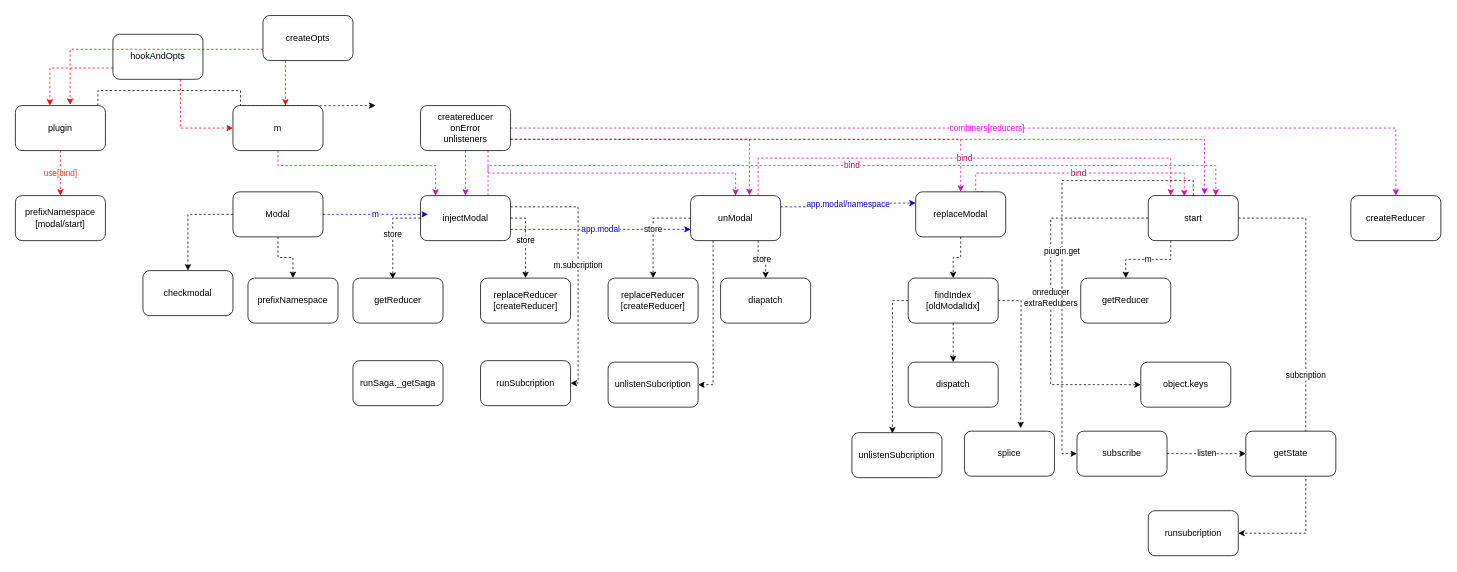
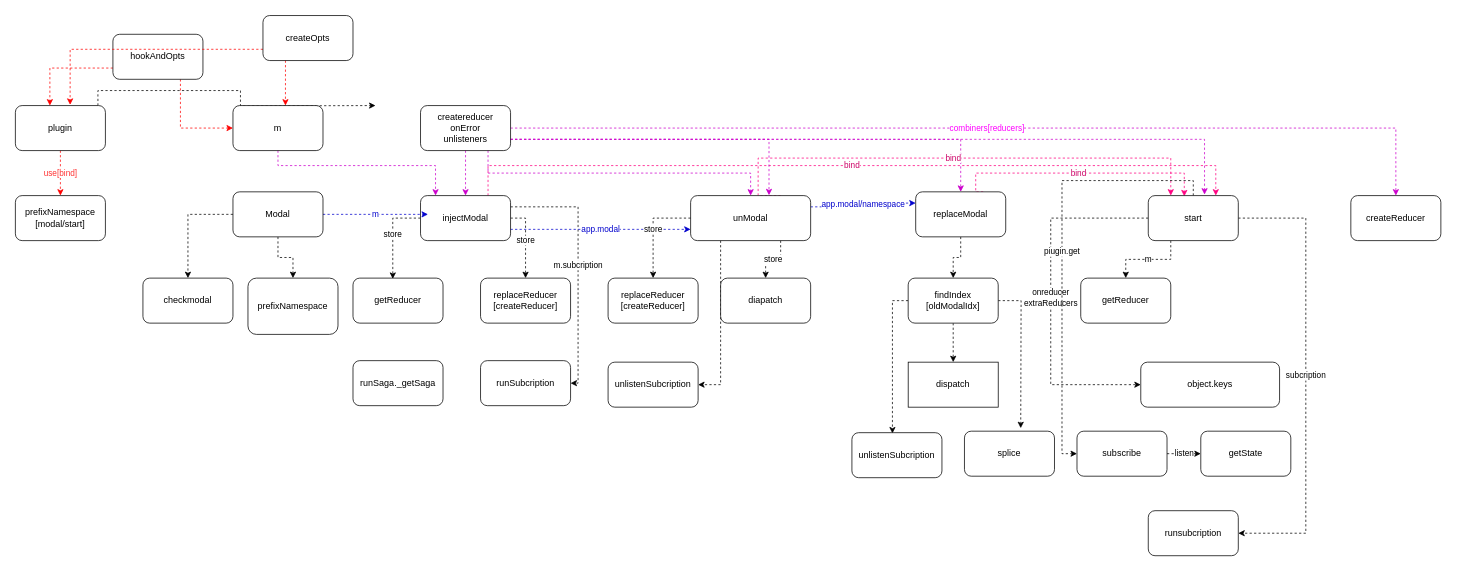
- <mxCell id="36" value="unModal" style="rounded=1;whiteSpace=wrap;html=1;" parent="1" vertex="1"><mxGeometry x="920" y="260" width="120" height="60" as="geometry" /></mxCell>
+ <mxCell id="36" value="unModal" style="rounded=1;whiteSpace=wrap;html=1;" parent="1" vertex="1"><mxGeometry x="920" y="260" width="160" height="60" as="geometry" /></mxCell>
- <mxCell id="52" value="checkmodal" style="rounded=1;whiteSpace=wrap;html=1;" parent="1" vertex="1"><mxGeometry x="190" y="360" width="120" height="60" as="geometry" /></mxCell>
+ <mxCell id="52" value="checkmodal" style="rounded=1;whiteSpace=wrap;html=1;" parent="1" vertex="1"><mxGeometry x="190" y="370" width="120" height="60" as="geometry" /></mxCell>
- <mxCell id="12" value="prefixNamespace" style="rounded=1;whiteSpace=wrap;html=1;" parent="1" vertex="1"><mxGeometry x="330" y="370" width="120" height="60" as="geometry" /></mxCell>
+ <mxCell id="12" value="prefixNamespace" style="rounded=1;whiteSpace=wrap;html=1;" parent="1" vertex="1"><mxGeometry x="330" y="370" width="120" height="75" as="geometry" /></mxCell>
- <mxCell id="55" value="dispatch" style="rounded=1;whiteSpace=wrap;html=1;" parent="1" vertex="1"><mxGeometry x="1210" y="482" width="120" height="60" as="geometry" /></mxCell>
+ <mxCell id="55" value="dispatch" style="whiteSpace=wrap;html=1;rounded=0;" parent="1" vertex="1"><mxGeometry x="1210" y="482" width="120" height="60" as="geometry" /></mxCell>
- <mxCell id="62" value="object.keys" style="rounded=1;whiteSpace=wrap;html=1;" parent="1" vertex="1"><mxGeometry x="1520" y="482" width="120" height="60" as="geometry" /></mxCell>
+ <mxCell id="62" value="object.keys" style="rounded=1;whiteSpace=wrap;html=1;" parent="1" vertex="1"><mxGeometry x="1520" y="482" width="185" height="60" as="geometry" /></mxCell>
- <mxCell id="65" value="getState" style="rounded=1;whiteSpace=wrap;html=1;" parent="1" vertex="1"><mxGeometry x="1660" y="574" width="120" height="60" as="geometry" /></mxCell>
+ <mxCell id="65" value="getState" style="rounded=1;whiteSpace=wrap;html=1;" parent="1" vertex="1"><mxGeometry x="1600" y="574" width="120" height="60" as="geometry" /></mxCell>
